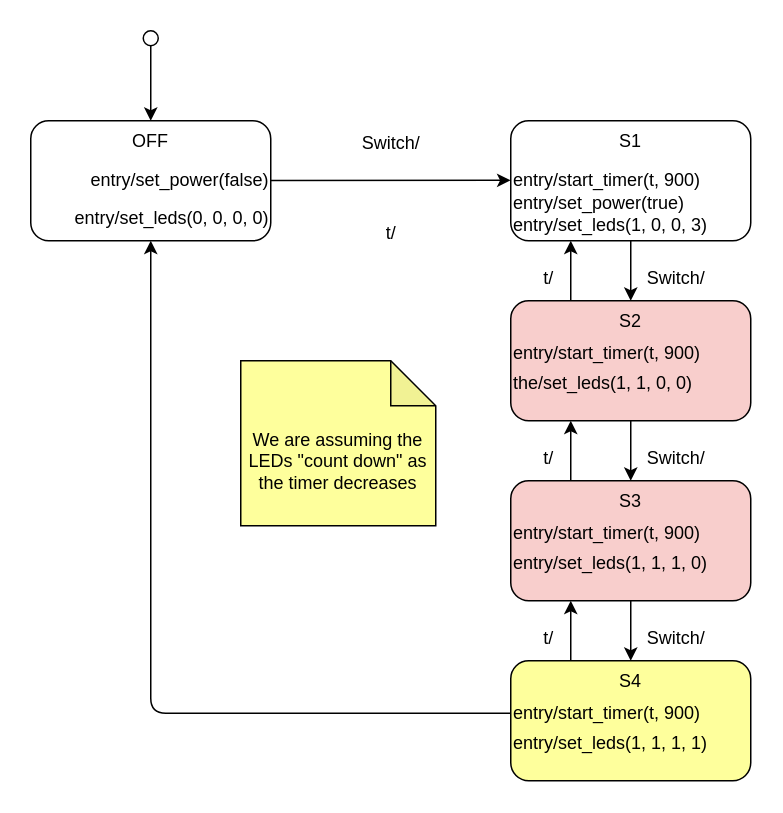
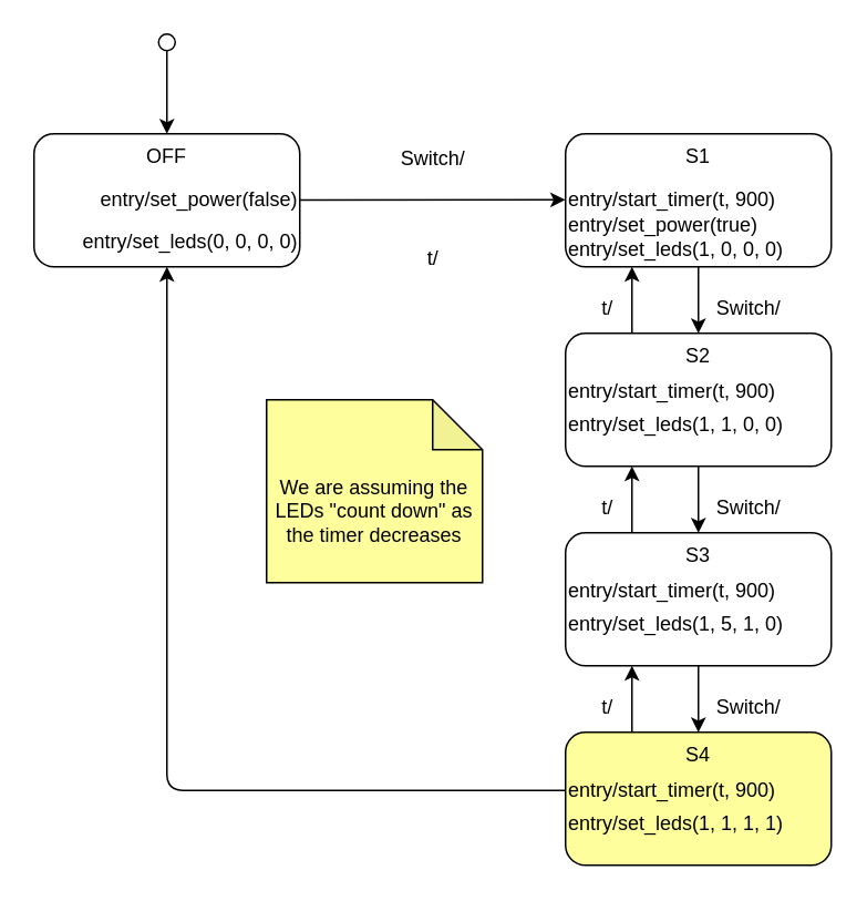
- <mxCell id="30" value="entry/set_leds(1, 0, 0, 3)" style="text;html=1;align=left;verticalAlign=middle;resizable=0;points=[];autosize=1;strokeColor=none;fillColor=none;" vertex="1" parent="1"><mxGeometry x="340" y="135" width="150" height="30" as="geometry" /></mxCell>
+ <mxCell id="30" value="entry/set_leds(1, 0, 0, 0)" style="text;html=1;align=left;verticalAlign=middle;resizable=0;points=[];autosize=1;strokeColor=none;fillColor=none;" vertex="1" parent="1"><mxGeometry x="340" y="135" width="150" height="30" as="geometry" /></mxCell>
- <mxCell id="8" value="S2" style="rounded=1;whiteSpace=wrap;html=1;verticalAlign=top;fillColor=#f8cecc;" vertex="1" parent="1"><mxGeometry x="340" y="200" width="160" height="80" as="geometry" /></mxCell>
+ <mxCell id="8" value="S2" style="rounded=1;whiteSpace=wrap;html=1;verticalAlign=top;" vertex="1" parent="1"><mxGeometry x="340" y="200" width="160" height="80" as="geometry" /></mxCell>
- <mxCell id="31" value="the/set_leds(1, 1, 0, 0)" style="text;html=1;align=left;verticalAlign=middle;resizable=0;points=[];autosize=1;strokeColor=none;fillColor=none;" vertex="1" parent="1"><mxGeometry x="340" y="240" width="150" height="30" as="geometry" /></mxCell>
+ <mxCell id="31" value="entry/set_leds(1, 1, 0, 0)" style="text;html=1;align=left;verticalAlign=middle;resizable=0;points=[];autosize=1;strokeColor=none;fillColor=none;" vertex="1" parent="1"><mxGeometry x="340" y="240" width="150" height="30" as="geometry" /></mxCell>
- <mxCell id="13" value="S3&lt;br&gt;" style="rounded=1;whiteSpace=wrap;html=1;verticalAlign=top;fillColor=#f8cecc;" vertex="1" parent="1"><mxGeometry x="340" y="320" width="160" height="80" as="geometry" /></mxCell>
+ <mxCell id="13" value="S3&lt;br&gt;" style="rounded=1;whiteSpace=wrap;html=1;verticalAlign=top;" vertex="1" parent="1"><mxGeometry x="340" y="320" width="160" height="80" as="geometry" /></mxCell>
- <mxCell id="32" value="entry/set_leds(1, 1, 1, 0)" style="text;html=1;align=left;verticalAlign=middle;resizable=0;points=[];autosize=1;strokeColor=none;fillColor=none;" vertex="1" parent="1"><mxGeometry x="340" y="360" width="150" height="30" as="geometry" /></mxCell>
+ <mxCell id="32" value="entry/set_leds(1, 5, 1, 0)" style="text;html=1;align=left;verticalAlign=middle;resizable=0;points=[];autosize=1;strokeColor=none;fillColor=none;" vertex="1" parent="1"><mxGeometry x="340" y="360" width="150" height="30" as="geometry" /></mxCell>
